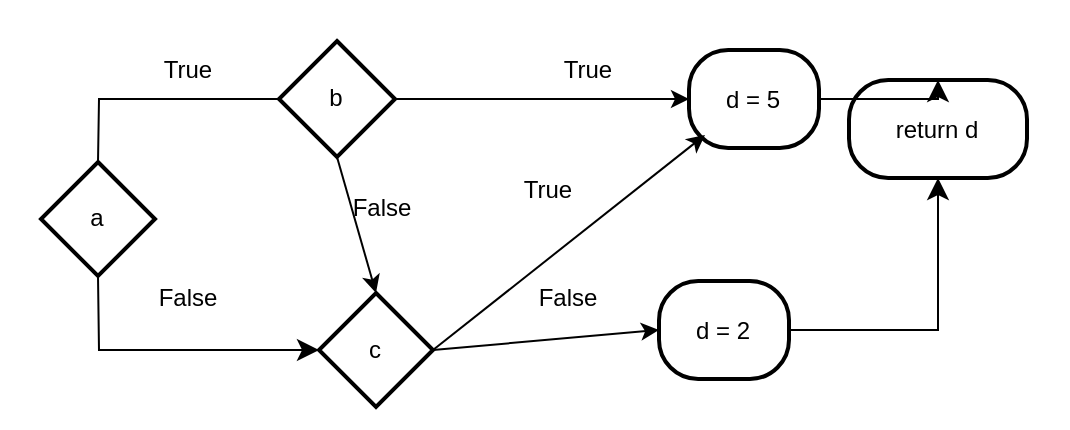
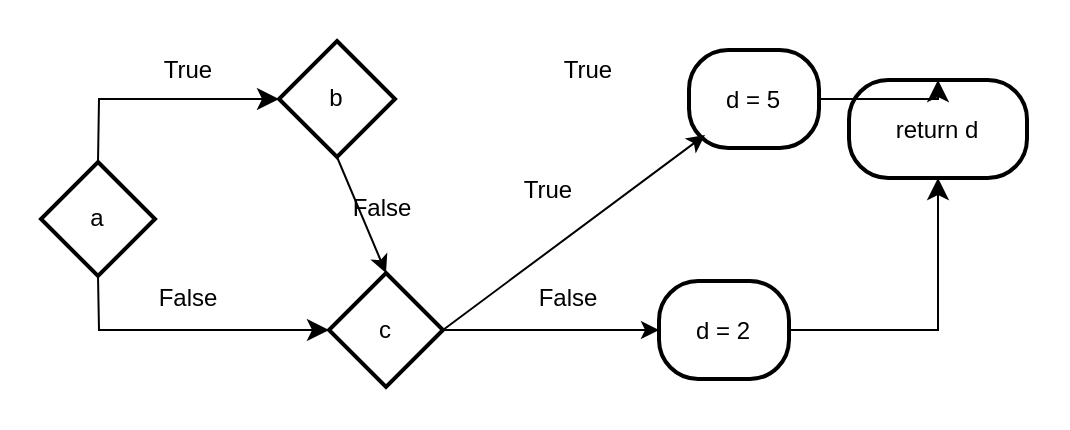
- <mxCell id="10" value="" style="edgeStyle=elbowEdgeStyle;elbow=horizontal;endArrow=none;html=1;curved=0;rounded=0;endSize=8;startSize=8;exitX=0.5;exitY=0;exitDx=0;exitDy=0;" edge="1" parent="1" source="2" target="3"><mxGeometry width="50" height="50" relative="1" as="geometry"><mxPoint x="48.5" y="84.5" as="sourcePoint" /><mxPoint x="164" y="112" as="targetPoint" /><Array as="points"><mxPoint x="49" y="113" /></Array></mxGeometry></mxCell>
+ <mxCell id="10" value="" style="edgeStyle=elbowEdgeStyle;elbow=horizontal;endArrow=classic;html=1;curved=0;rounded=0;endSize=8;startSize=8;exitX=0.5;exitY=0;exitDx=0;exitDy=0;" edge="1" parent="1" source="2" target="3"><mxGeometry width="50" height="50" relative="1" as="geometry"><mxPoint x="48.5" y="84.5" as="sourcePoint" /><mxPoint x="164" y="112" as="targetPoint" /><Array as="points"><mxPoint x="49" y="113" /></Array></mxGeometry></mxCell>
- <mxCell id="14" value="" style="endArrow=classic;html=1;rounded=0;exitX=1;exitY=0.5;exitDx=0;exitDy=0;entryX=0;entryY=0.5;entryDx=0;entryDy=0;" edge="1" parent="1" source="3" target="5"><mxGeometry width="50" height="50" relative="1" as="geometry"><mxPoint x="134" y="90" as="sourcePoint" /><mxPoint x="184" y="40" as="targetPoint" /></mxGeometry></mxCell>
- <mxCell id="4" value="c" style="rhombus;strokeWidth=2;whiteSpace=wrap;" vertex="1" parent="1"><mxGeometry x="159" y="146" width="57" height="57" as="geometry" /></mxCell>
+ <mxCell id="4" value="c" style="rhombus;strokeWidth=2;whiteSpace=wrap;" vertex="1" parent="1"><mxGeometry x="164" y="136" width="57" height="57" as="geometry" /></mxCell>
